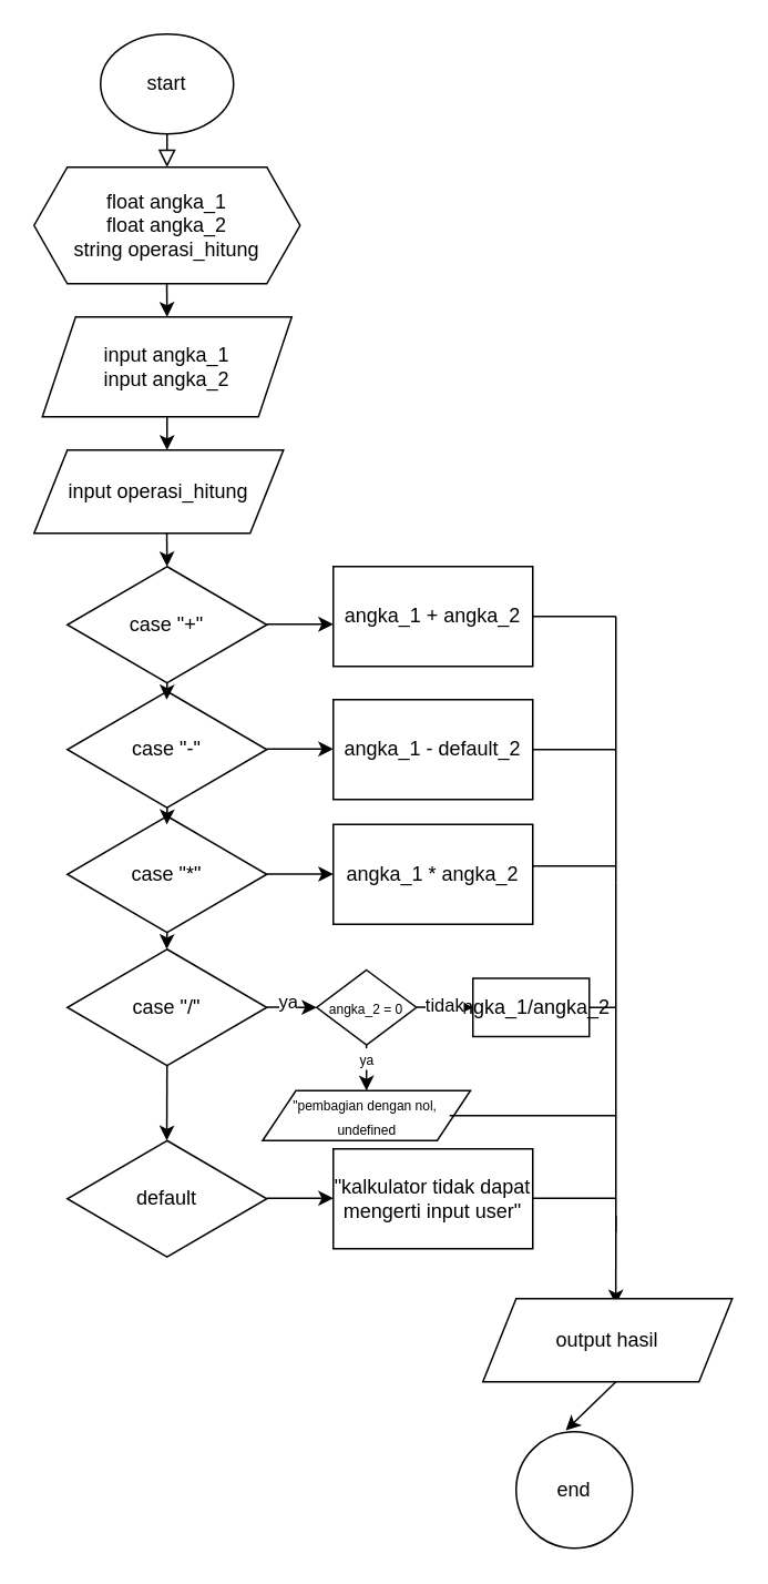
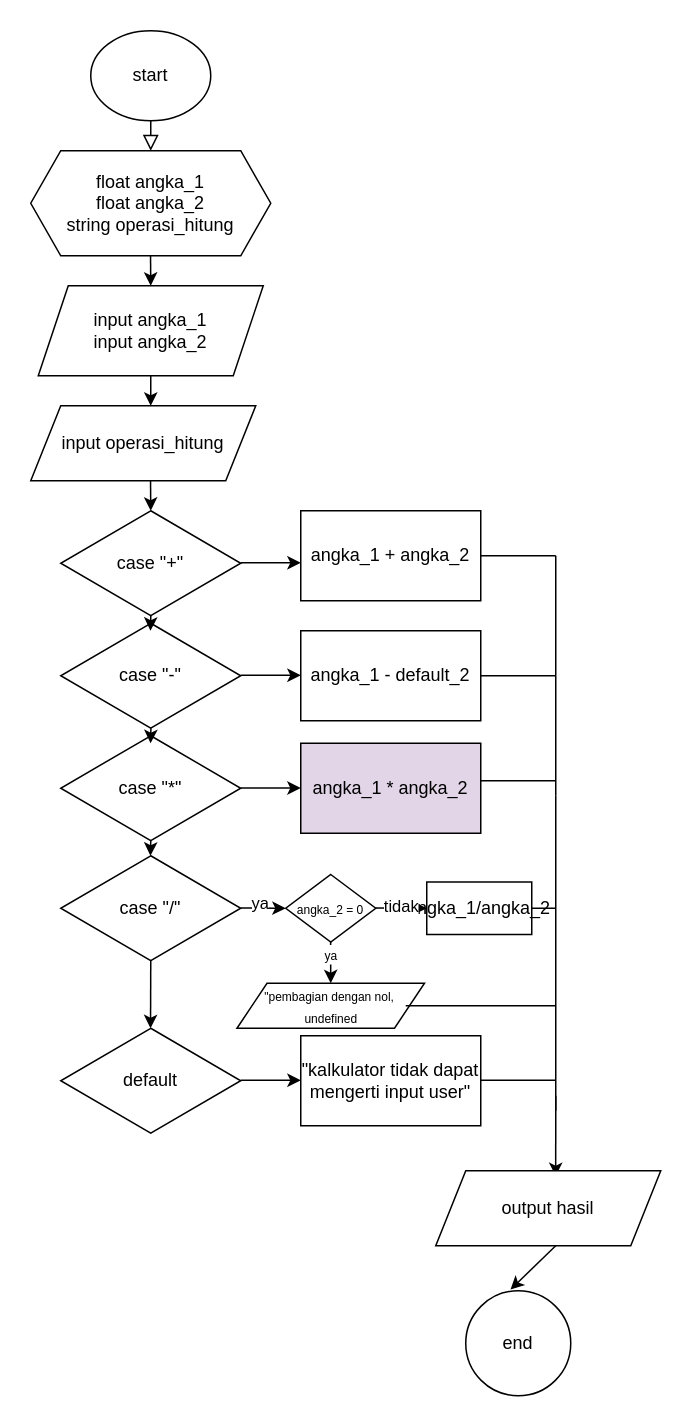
- <mxCell id="19" value="angka_1 * angka_2" style="rounded=0;whiteSpace=wrap;html=1;" parent="1" vertex="1"><mxGeometry x="200" y="495" width="120" height="60" as="geometry" /></mxCell>
+ <mxCell id="19" value="angka_1 * angka_2" style="rounded=0;whiteSpace=wrap;html=1;fillColor=#e1d5e7;" parent="1" vertex="1"><mxGeometry x="200" y="495" width="120" height="60" as="geometry" /></mxCell>
